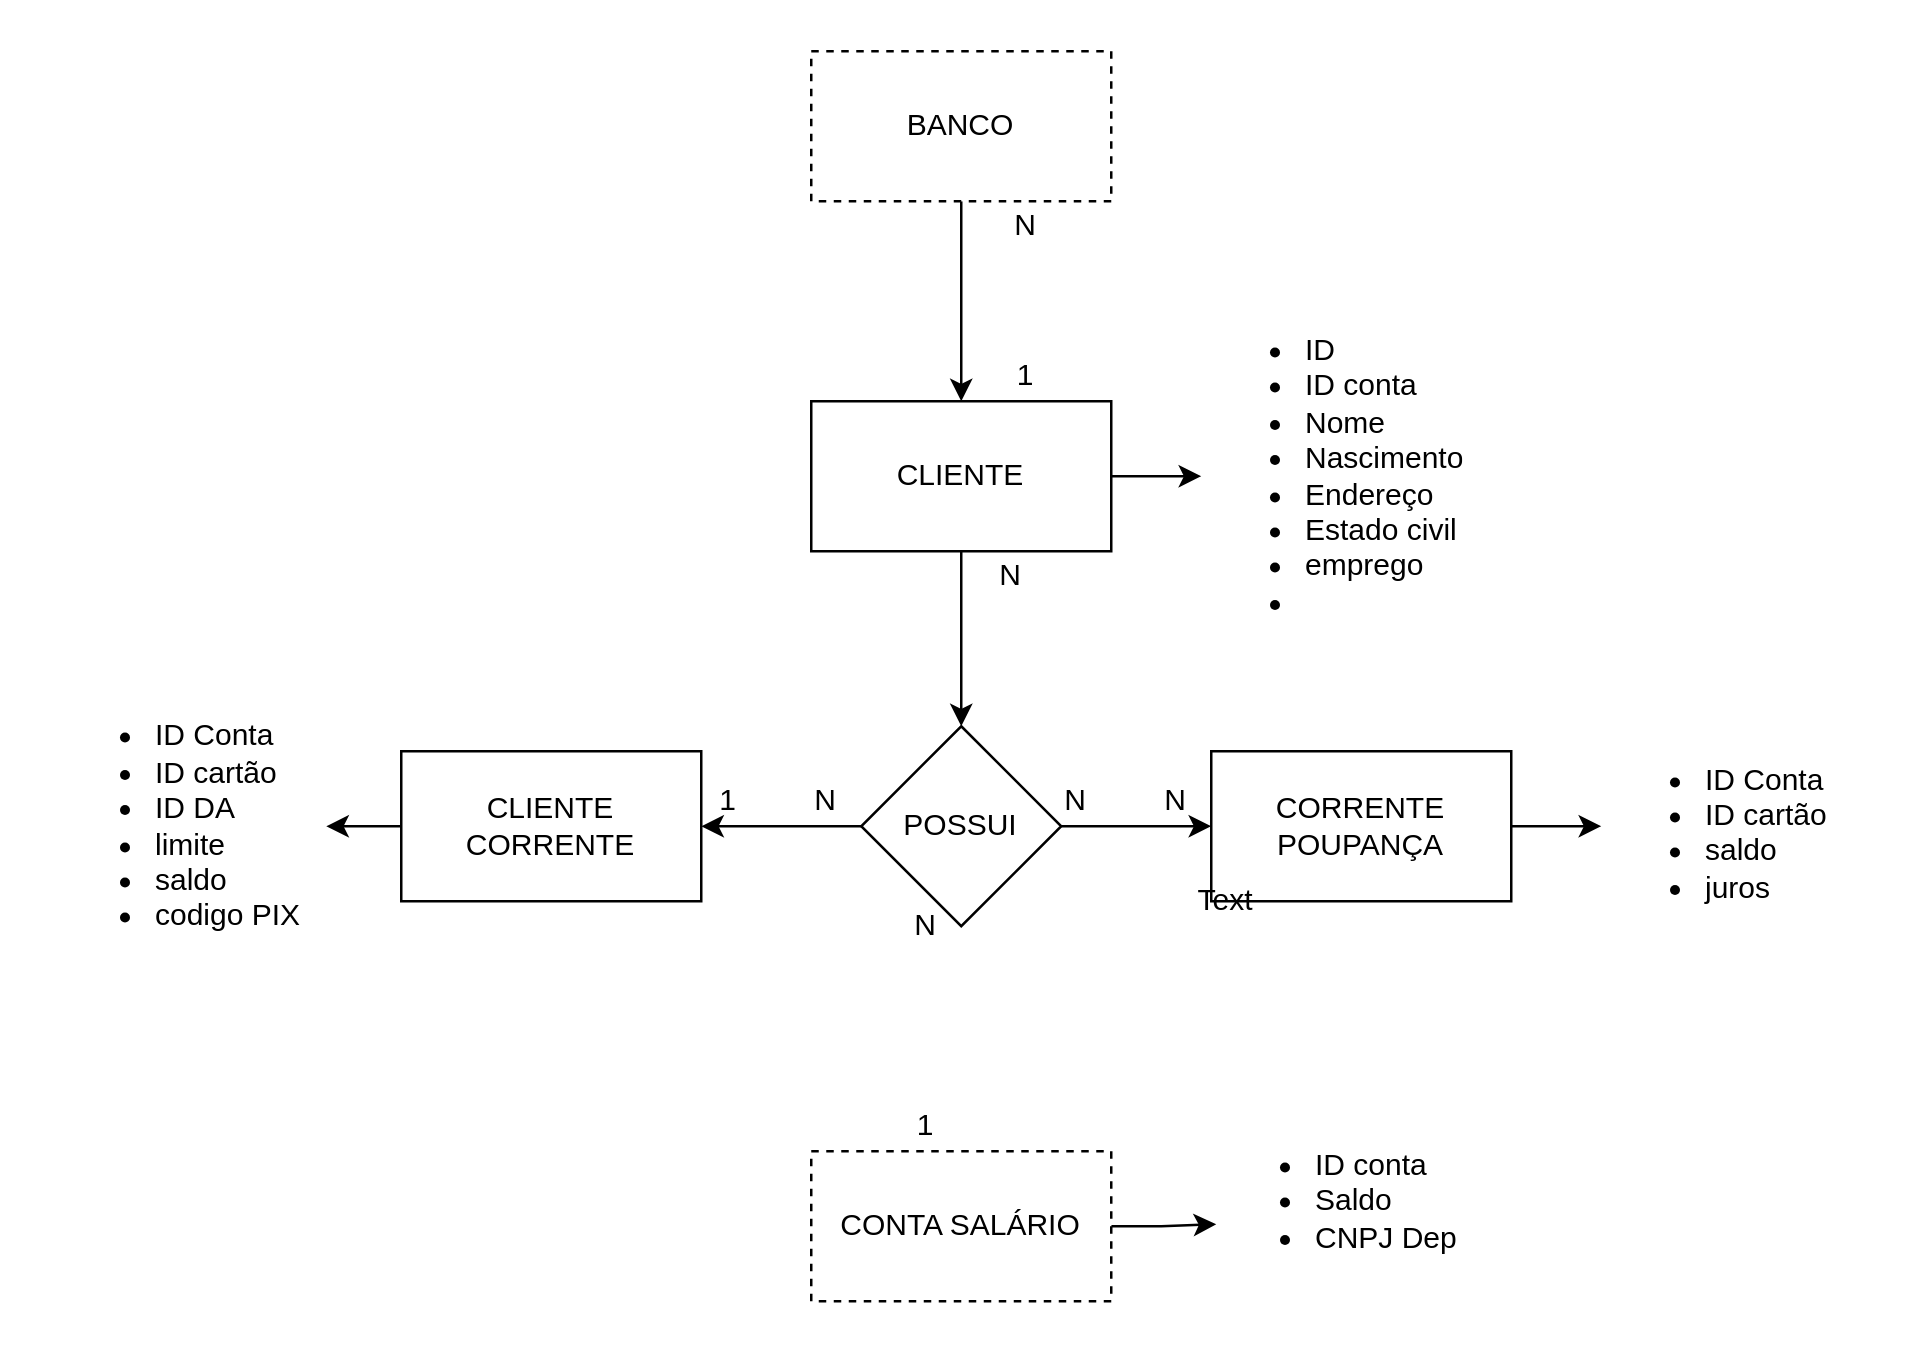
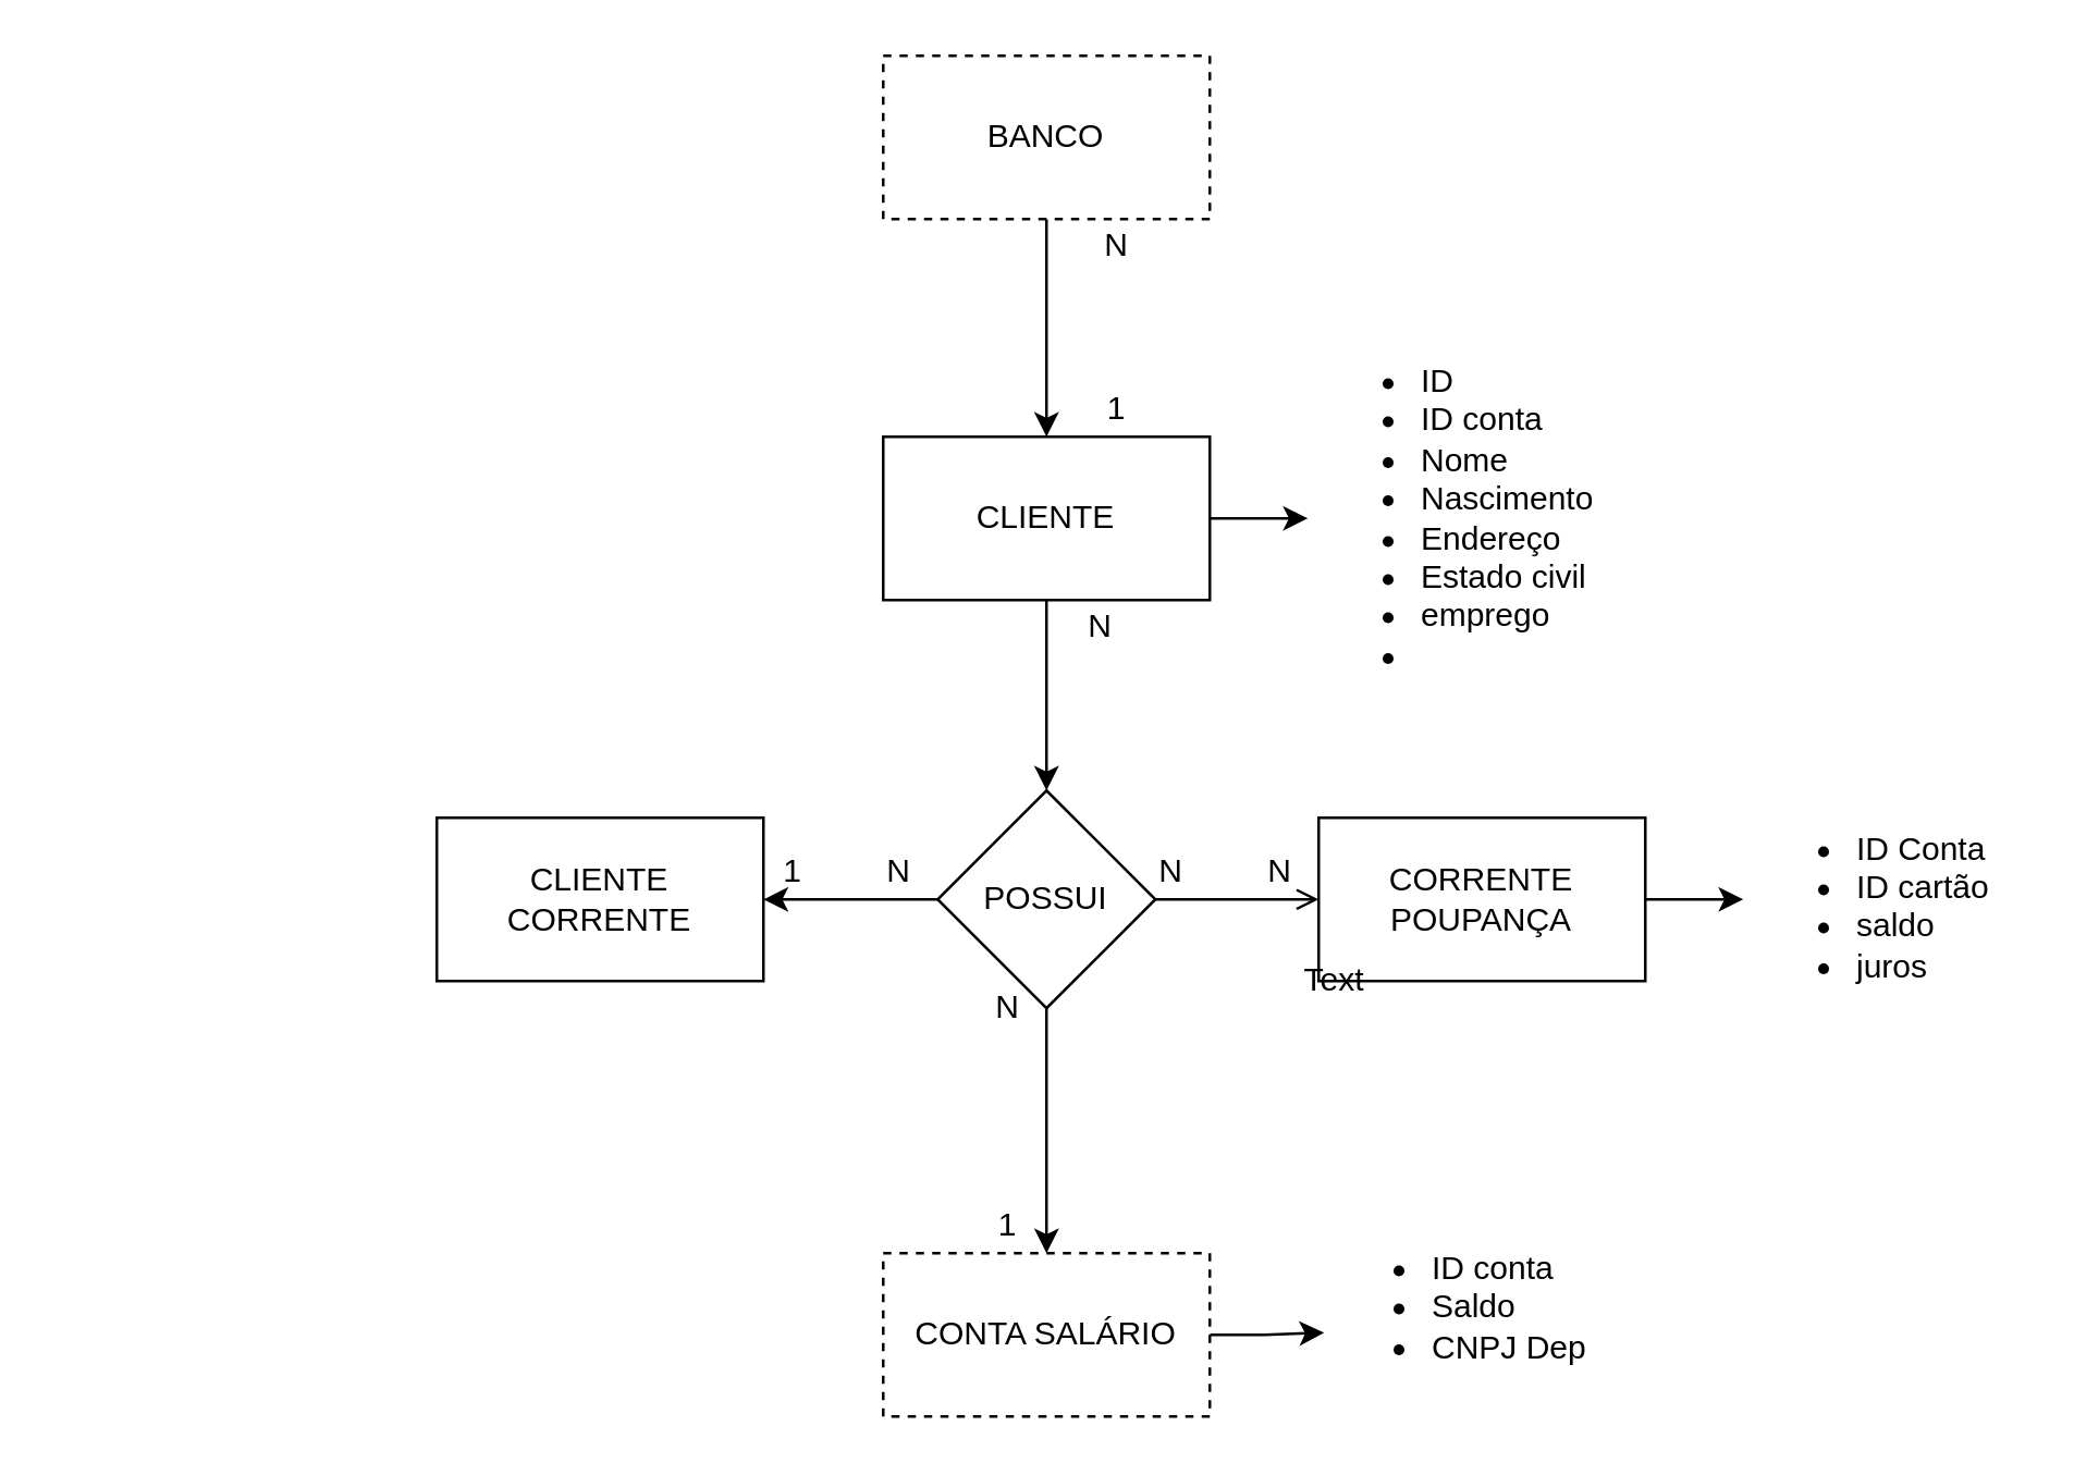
- <mxCell id="18" value="&lt;ul&gt;&lt;li&gt;ID Conta&lt;/li&gt;&lt;li&gt;ID cartão&lt;/li&gt;&lt;li&gt;ID DA&lt;/li&gt;&lt;li&gt;limite&lt;/li&gt;&lt;li&gt;saldo&lt;/li&gt;&lt;li&gt;codigo PIX&lt;/li&gt;&lt;/ul&gt;" style="text;strokeColor=none;fillColor=none;html=1;whiteSpace=wrap;verticalAlign=middle;overflow=hidden;" vertex="1" parent="1"><mxGeometry x="20" y="270" width="110" height="120" as="geometry" /></mxCell>
- <mxCell id="14" style="edgeStyle=orthogonalEdgeStyle;rounded=0;orthogonalLoop=1;jettySize=auto;html=1;exitX=0;exitY=0.5;exitDx=0;exitDy=0;" edge="1" parent="1" source="15" target="18"><mxGeometry relative="1" as="geometry" /></mxCell>
- <mxCell id="8" value="" style="edgeStyle=orthogonalEdgeStyle;rounded=0;orthogonalLoop=1;jettySize=auto;html=1;" edge="1" parent="1" source="11" target="13"><mxGeometry relative="1" as="geometry" /></mxCell>
+ <mxCell id="8" value="" style="edgeStyle=orthogonalEdgeStyle;rounded=0;orthogonalLoop=1;jettySize=auto;html=1;endArrow=open;" edge="1" parent="1" source="11" target="13"><mxGeometry relative="1" as="geometry" /></mxCell>
+ <mxCell id="10" value="" style="edgeStyle=orthogonalEdgeStyle;rounded=0;orthogonalLoop=1;jettySize=auto;html=1;" edge="1" parent="1" source="11" target="17"><mxGeometry relative="1" as="geometry" /></mxCell>
